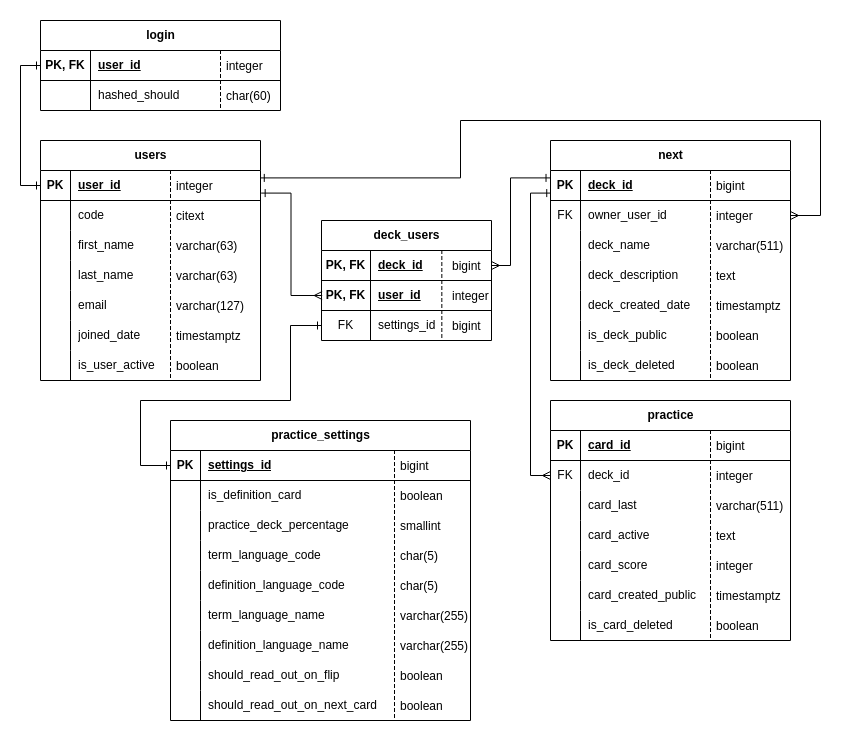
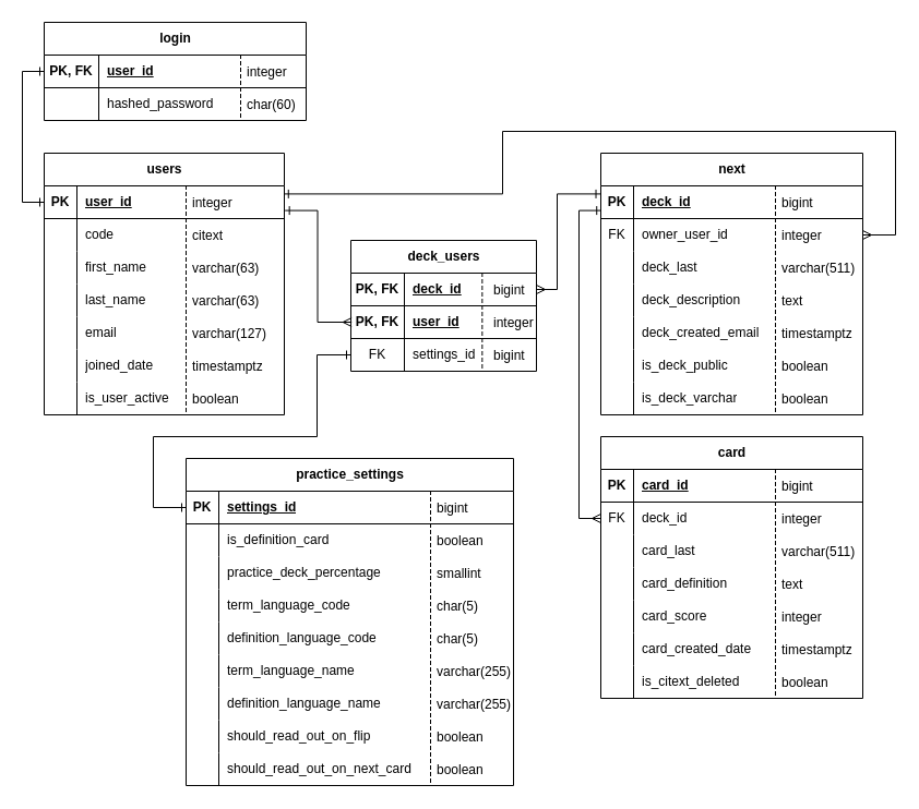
- <mxCell id="46" value="hashed_should" style="shape=partialRectangle;connectable=0;fillColor=none;top=0;left=0;bottom=0;right=0;align=left;spacingLeft=6;overflow=hidden;whiteSpace=wrap;html=1;" parent="44" vertex="1"><mxGeometry x="50" width="190" height="30" as="geometry"><mxRectangle width="190" height="30" as="alternateBounds" /></mxGeometry></mxCell>
+ <mxCell id="46" value="hashed_password" style="shape=partialRectangle;connectable=0;fillColor=none;top=0;left=0;bottom=0;right=0;align=left;spacingLeft=6;overflow=hidden;whiteSpace=wrap;html=1;" parent="44" vertex="1"><mxGeometry x="50" width="190" height="30" as="geometry"><mxRectangle width="190" height="30" as="alternateBounds" /></mxGeometry></mxCell>
- <mxCell id="62" value="deck_name" style="shape=partialRectangle;connectable=0;fillColor=none;top=0;left=0;bottom=0;right=0;align=left;spacingLeft=6;overflow=hidden;whiteSpace=wrap;html=1;" parent="60" vertex="1"><mxGeometry x="30" width="210" height="30" as="geometry"><mxRectangle width="210" height="30" as="alternateBounds" /></mxGeometry></mxCell>
+ <mxCell id="62" value="deck_last" style="shape=partialRectangle;connectable=0;fillColor=none;top=0;left=0;bottom=0;right=0;align=left;spacingLeft=6;overflow=hidden;whiteSpace=wrap;html=1;" parent="60" vertex="1"><mxGeometry x="30" width="210" height="30" as="geometry"><mxRectangle width="210" height="30" as="alternateBounds" /></mxGeometry></mxCell>
- <mxCell id="68" value="deck_created_date" style="shape=partialRectangle;connectable=0;fillColor=none;top=0;left=0;bottom=0;right=0;align=left;spacingLeft=6;overflow=hidden;whiteSpace=wrap;html=1;" parent="66" vertex="1"><mxGeometry x="30" width="210" height="30" as="geometry"><mxRectangle width="210" height="30" as="alternateBounds" /></mxGeometry></mxCell>
+ <mxCell id="68" value="deck_created_email" style="shape=partialRectangle;connectable=0;fillColor=none;top=0;left=0;bottom=0;right=0;align=left;spacingLeft=6;overflow=hidden;whiteSpace=wrap;html=1;" parent="66" vertex="1"><mxGeometry x="30" width="210" height="30" as="geometry"><mxRectangle width="210" height="30" as="alternateBounds" /></mxGeometry></mxCell>
- <mxCell id="74" value="is_deck_deleted" style="shape=partialRectangle;connectable=0;fillColor=none;top=0;left=0;bottom=0;right=0;align=left;spacingLeft=6;overflow=hidden;whiteSpace=wrap;html=1;" parent="72" vertex="1"><mxGeometry x="30" width="210" height="30" as="geometry"><mxRectangle width="210" height="30" as="alternateBounds" /></mxGeometry></mxCell>
+ <mxCell id="74" value="is_deck_varchar" style="shape=partialRectangle;connectable=0;fillColor=none;top=0;left=0;bottom=0;right=0;align=left;spacingLeft=6;overflow=hidden;whiteSpace=wrap;html=1;" parent="72" vertex="1"><mxGeometry x="30" width="210" height="30" as="geometry"><mxRectangle width="210" height="30" as="alternateBounds" /></mxGeometry></mxCell>
- <mxCell id="93" value="practice" style="shape=table;startSize=30;container=1;collapsible=1;childLayout=tableLayout;fixedRows=1;rowLines=0;fontStyle=1;align=center;resizeLast=1;html=1;" parent="92" vertex="1"><mxGeometry width="240" height="240" as="geometry" /></mxCell>
+ <mxCell id="93" value="card" style="shape=table;startSize=30;container=1;collapsible=1;childLayout=tableLayout;fixedRows=1;rowLines=0;fontStyle=1;align=center;resizeLast=1;html=1;" parent="92" vertex="1"><mxGeometry width="240" height="240" as="geometry" /></mxCell>
- <mxCell id="105" value="card_active" style="shape=partialRectangle;connectable=0;fillColor=none;top=0;left=0;bottom=0;right=0;align=left;spacingLeft=6;overflow=hidden;whiteSpace=wrap;html=1;" parent="103" vertex="1"><mxGeometry x="30" width="210" height="30" as="geometry"><mxRectangle width="210" height="30" as="alternateBounds" /></mxGeometry></mxCell>
+ <mxCell id="105" value="card_definition" style="shape=partialRectangle;connectable=0;fillColor=none;top=0;left=0;bottom=0;right=0;align=left;spacingLeft=6;overflow=hidden;whiteSpace=wrap;html=1;" parent="103" vertex="1"><mxGeometry x="30" width="210" height="30" as="geometry"><mxRectangle width="210" height="30" as="alternateBounds" /></mxGeometry></mxCell>
- <mxCell id="111" value="card_created_public" style="shape=partialRectangle;connectable=0;fillColor=none;top=0;left=0;bottom=0;right=0;align=left;spacingLeft=6;overflow=hidden;whiteSpace=wrap;html=1;" parent="109" vertex="1"><mxGeometry x="30" width="210" height="30" as="geometry"><mxRectangle width="210" height="30" as="alternateBounds" /></mxGeometry></mxCell>
+ <mxCell id="111" value="card_created_date" style="shape=partialRectangle;connectable=0;fillColor=none;top=0;left=0;bottom=0;right=0;align=left;spacingLeft=6;overflow=hidden;whiteSpace=wrap;html=1;" parent="109" vertex="1"><mxGeometry x="30" width="210" height="30" as="geometry"><mxRectangle width="210" height="30" as="alternateBounds" /></mxGeometry></mxCell>
- <mxCell id="114" value="is_card_deleted" style="shape=partialRectangle;connectable=0;fillColor=none;top=0;left=0;bottom=0;right=0;align=left;spacingLeft=6;overflow=hidden;whiteSpace=wrap;html=1;" parent="112" vertex="1"><mxGeometry x="30" width="210" height="30" as="geometry"><mxRectangle width="210" height="30" as="alternateBounds" /></mxGeometry></mxCell>
+ <mxCell id="114" value="is_citext_deleted" style="shape=partialRectangle;connectable=0;fillColor=none;top=0;left=0;bottom=0;right=0;align=left;spacingLeft=6;overflow=hidden;whiteSpace=wrap;html=1;" parent="112" vertex="1"><mxGeometry x="30" width="210" height="30" as="geometry"><mxRectangle width="210" height="30" as="alternateBounds" /></mxGeometry></mxCell>
